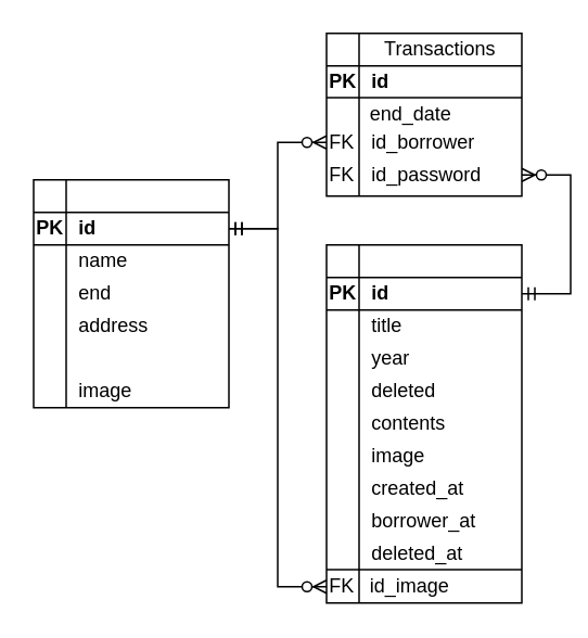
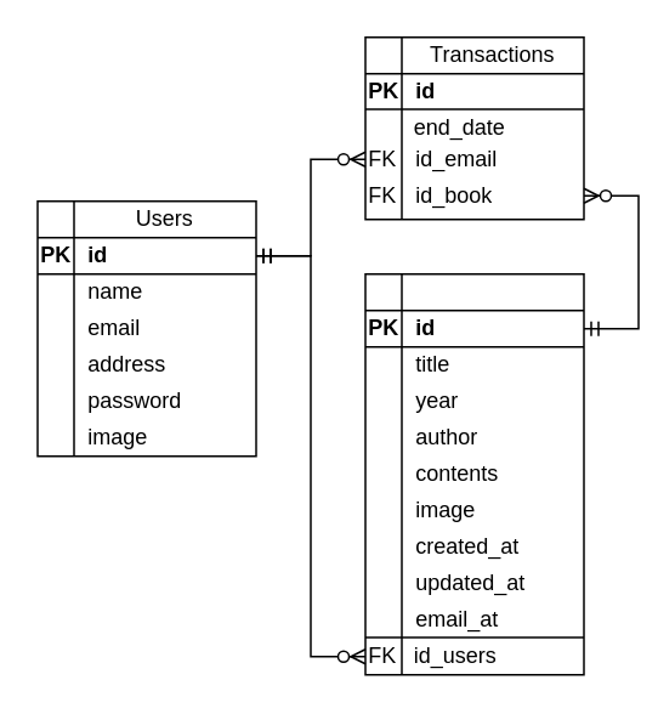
- <mxCell id="25" value="&lt;div&gt;id_borrower&lt;br&gt;&lt;/div&gt;" style="text;html=1;strokeColor=none;fillColor=none;align=left;verticalAlign=middle;whiteSpace=wrap;rounded=0;" parent="1" vertex="1"><mxGeometry x="226" y="77" width="94" height="20" as="geometry" /></mxCell>
+ <mxCell id="25" value="&lt;div&gt;id_email&lt;br&gt;&lt;/div&gt;" style="text;html=1;strokeColor=none;fillColor=none;align=left;verticalAlign=middle;whiteSpace=wrap;rounded=0;" parent="1" vertex="1"><mxGeometry x="226" y="77" width="94" height="20" as="geometry" /></mxCell>
- <mxCell id="22" value="&lt;div&gt;id_password&lt;/div&gt;" style="text;html=1;strokeColor=none;fillColor=none;align=left;verticalAlign=middle;whiteSpace=wrap;rounded=0;" parent="1" vertex="1"><mxGeometry x="226" y="97" width="94" height="20" as="geometry" /></mxCell>
+ <mxCell id="22" value="&lt;div&gt;id_book&lt;/div&gt;" style="text;html=1;strokeColor=none;fillColor=none;align=left;verticalAlign=middle;whiteSpace=wrap;rounded=0;" parent="1" vertex="1"><mxGeometry x="226" y="97" width="94" height="20" as="geometry" /></mxCell>
+ <mxCell id="3" value="Users" style="text;html=1;strokeColor=none;fillColor=none;align=center;verticalAlign=middle;whiteSpace=wrap;rounded=0;" parent="1" vertex="1"><mxGeometry x="40" y="110" width="100" height="20" as="geometry" /></mxCell>
- <mxCell id="9" value="end" style="text;html=1;strokeColor=none;fillColor=none;align=left;verticalAlign=middle;whiteSpace=wrap;rounded=0;" parent="1" vertex="1"><mxGeometry x="46" y="170" width="94" height="20" as="geometry" /></mxCell>
+ <mxCell id="9" value="email" style="text;html=1;strokeColor=none;fillColor=none;align=left;verticalAlign=middle;whiteSpace=wrap;rounded=0;" parent="1" vertex="1"><mxGeometry x="46" y="170" width="94" height="20" as="geometry" /></mxCell>
+ <mxCell id="10" value="password" style="text;html=1;strokeColor=none;fillColor=none;align=left;verticalAlign=middle;whiteSpace=wrap;rounded=0;" parent="1" vertex="1"><mxGeometry x="46" y="210" width="94" height="20" as="geometry" /></mxCell>
- <mxCell id="14" value="deleted" style="text;html=1;strokeColor=none;fillColor=none;align=left;verticalAlign=middle;whiteSpace=wrap;rounded=0;" parent="1" vertex="1"><mxGeometry x="226" y="230" width="94" height="20" as="geometry" /></mxCell>
+ <mxCell id="14" value="author" style="text;html=1;strokeColor=none;fillColor=none;align=left;verticalAlign=middle;whiteSpace=wrap;rounded=0;" parent="1" vertex="1"><mxGeometry x="226" y="230" width="94" height="20" as="geometry" /></mxCell>
- <mxCell id="17" value="borrower_at" style="text;html=1;strokeColor=none;fillColor=none;align=left;verticalAlign=middle;whiteSpace=wrap;rounded=0;" parent="1" vertex="1"><mxGeometry x="226" y="310" width="94" height="20" as="geometry" /></mxCell>
+ <mxCell id="17" value="updated_at" style="text;html=1;strokeColor=none;fillColor=none;align=left;verticalAlign=middle;whiteSpace=wrap;rounded=0;" parent="1" vertex="1"><mxGeometry x="226" y="310" width="94" height="20" as="geometry" /></mxCell>
- <mxCell id="18" value="deleted_at" style="text;html=1;strokeColor=none;fillColor=none;align=left;verticalAlign=middle;whiteSpace=wrap;rounded=0;" parent="1" vertex="1"><mxGeometry x="226" y="330" width="94" height="20" as="geometry" /></mxCell>
+ <mxCell id="18" value="email_at" style="text;html=1;strokeColor=none;fillColor=none;align=left;verticalAlign=middle;whiteSpace=wrap;rounded=0;" parent="1" vertex="1"><mxGeometry x="226" y="330" width="94" height="20" as="geometry" /></mxCell>
- <mxCell id="19" value="id_image" style="text;html=1;strokeColor=none;fillColor=none;align=left;verticalAlign=middle;whiteSpace=wrap;rounded=0;" parent="1" vertex="1"><mxGeometry x="225" y="350" width="94" height="20" as="geometry" /></mxCell>
+ <mxCell id="19" value="id_users" style="text;html=1;strokeColor=none;fillColor=none;align=left;verticalAlign=middle;whiteSpace=wrap;rounded=0;" parent="1" vertex="1"><mxGeometry x="225" y="350" width="94" height="20" as="geometry" /></mxCell>
